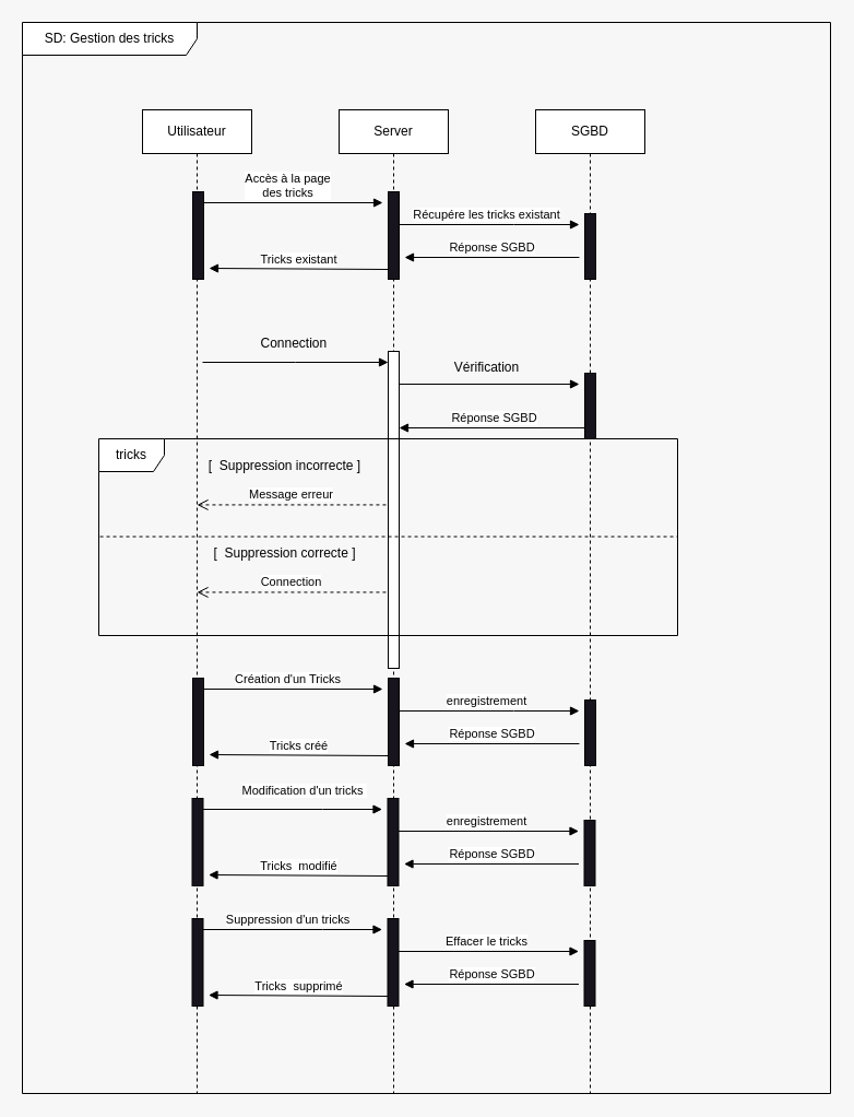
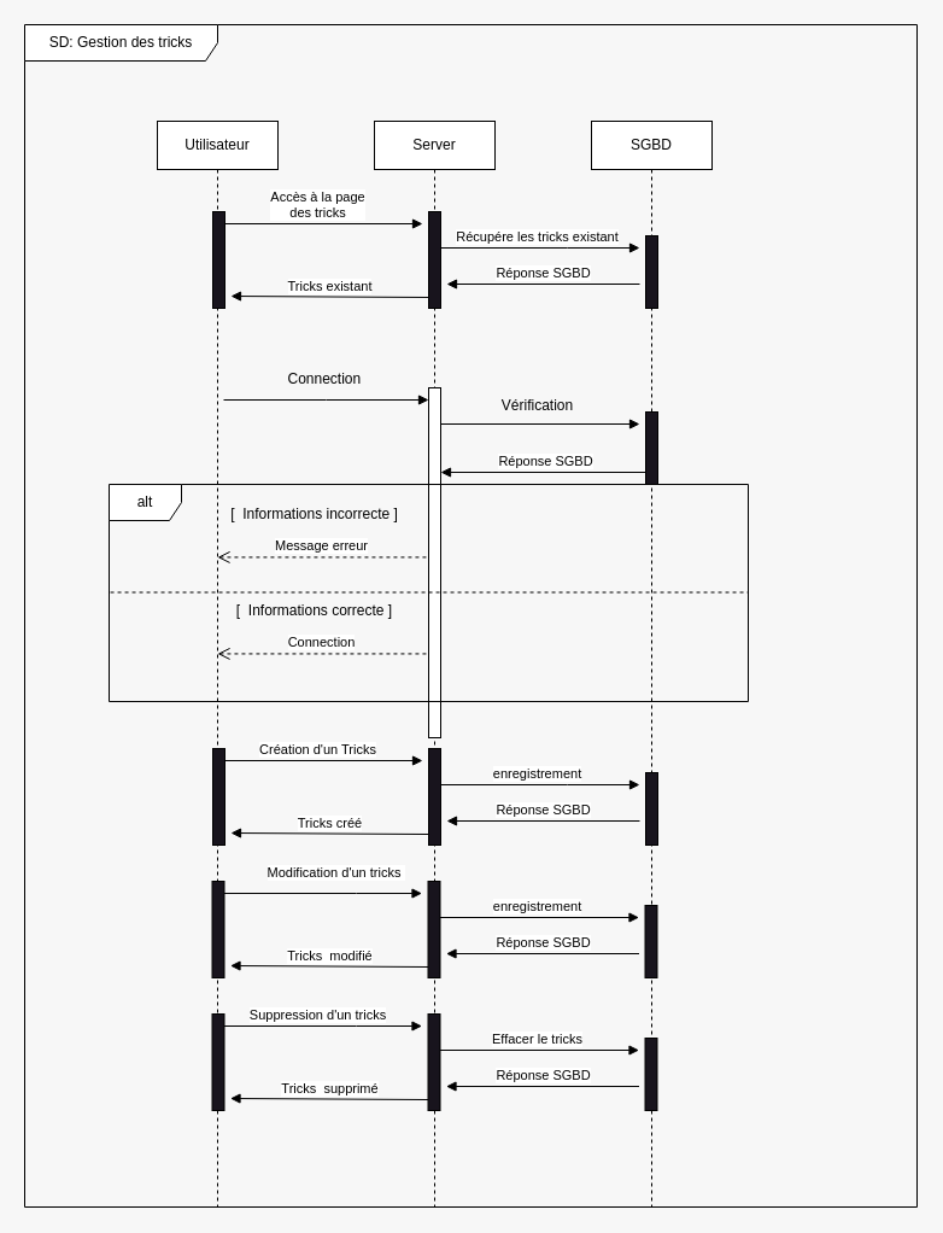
- <mxCell id="13" value="tricks" style="shape=umlFrame;whiteSpace=wrap;html=1;pointerEvents=0;recursiveResize=0;container=1;collapsible=0;width=60;height=30;" parent="7" vertex="1"><mxGeometry x="70" y="381" width="530" height="180" as="geometry" /></mxCell>
+ <mxCell id="13" value="alt" style="shape=umlFrame;whiteSpace=wrap;html=1;pointerEvents=0;recursiveResize=0;container=1;collapsible=0;width=60;height=30;" parent="7" vertex="1"><mxGeometry x="70" y="381" width="530" height="180" as="geometry" /></mxCell>
- <mxCell id="14" value="[&amp;nbsp; Suppression incorrecte ]" style="text;html=1;align=center;verticalAlign=middle;resizable=0;points=[];autosize=1;strokeColor=none;fillColor=none;" parent="13" vertex="1"><mxGeometry x="90" y="10" width="160" height="30" as="geometry" /></mxCell>
+ <mxCell id="14" value="[&amp;nbsp; Informations incorrecte ]" style="text;html=1;align=center;verticalAlign=middle;resizable=0;points=[];autosize=1;strokeColor=none;fillColor=none;" parent="13" vertex="1"><mxGeometry x="90" y="10" width="160" height="30" as="geometry" /></mxCell>
- <mxCell id="18" value="[&amp;nbsp; Suppression correcte ]" style="text;html=1;align=center;verticalAlign=middle;resizable=0;points=[];autosize=1;strokeColor=none;fillColor=none;" parent="13" vertex="1"><mxGeometry x="95" y="90" width="150" height="30" as="geometry" /></mxCell>
+ <mxCell id="18" value="[&amp;nbsp; Informations correcte ]" style="text;html=1;align=center;verticalAlign=middle;resizable=0;points=[];autosize=1;strokeColor=none;fillColor=none;" parent="13" vertex="1"><mxGeometry x="95" y="90" width="150" height="30" as="geometry" /></mxCell>
